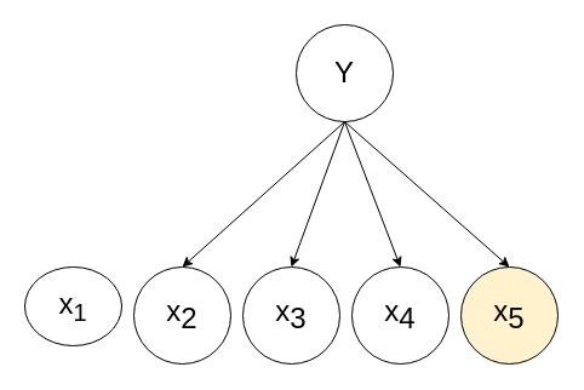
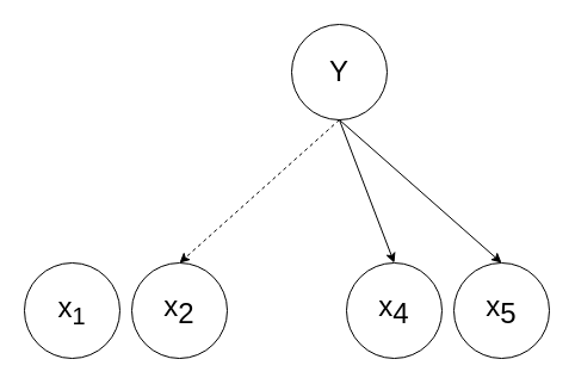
- <mxCell id="9" value="" style="endArrow=classic;html=1;exitX=0.5;exitY=1;exitDx=0;exitDy=0;entryX=0.5;entryY=0;entryDx=0;entryDy=0;" edge="1" parent="1" source="7" target="4"><mxGeometry width="50" height="50" relative="1" as="geometry"><mxPoint x="210" y="120" as="sourcePoint" /><mxPoint x="260" y="70" as="targetPoint" /></mxGeometry></mxCell>
- <mxCell id="8" value="" style="endArrow=classic;html=1;exitX=0.5;exitY=1;exitDx=0;exitDy=0;entryX=0.5;entryY=0;entryDx=0;entryDy=0;" edge="1" parent="1" source="7" target="3"><mxGeometry width="50" height="50" relative="1" as="geometry"><mxPoint x="210" y="120" as="sourcePoint" /><mxPoint x="260" y="70" as="targetPoint" /></mxGeometry></mxCell>
+ <mxCell id="8" value="" style="endArrow=classic;html=1;exitX=0.5;exitY=1;exitDx=0;exitDy=0;entryX=0.5;entryY=0;entryDx=0;entryDy=0;dashed=1;" edge="1" parent="1" source="7" target="3"><mxGeometry width="50" height="50" relative="1" as="geometry"><mxPoint x="210" y="120" as="sourcePoint" /><mxPoint x="260" y="70" as="targetPoint" /></mxGeometry></mxCell>
- <mxCell id="2" value="&lt;font style=&quot;font-size: 24px&quot;&gt;x&lt;sub&gt;1&lt;/sub&gt;&lt;/font&gt;" style="ellipse;whiteSpace=wrap;html=1;aspect=fixed;" vertex="1" parent="1"><mxGeometry x="20" y="220" width="80" height="65" as="geometry" /></mxCell>
+ <mxCell id="2" value="&lt;font style=&quot;font-size: 24px&quot;&gt;x&lt;sub&gt;1&lt;/sub&gt;&lt;/font&gt;" style="ellipse;whiteSpace=wrap;html=1;aspect=fixed;" vertex="1" parent="1"><mxGeometry y="220" width="80" height="80" as="geometry" x="20" /></mxCell>
- <mxCell id="4" value="&lt;font style=&quot;font-size: 24px;&quot;&gt;x&lt;sub style=&quot;font-size: 24px;&quot;&gt;3&lt;/sub&gt;&lt;/font&gt;" style="ellipse;whiteSpace=wrap;html=1;aspect=fixed;fontSize=24;" vertex="1" parent="1"><mxGeometry x="200" y="220" width="80" height="80" as="geometry" /></mxCell>
- <mxCell id="6" value="&lt;font style=&quot;font-size: 24px;&quot;&gt;x&lt;sub style=&quot;font-size: 24px;&quot;&gt;5&lt;/sub&gt;&lt;/font&gt;" style="ellipse;whiteSpace=wrap;html=1;aspect=fixed;fontSize=24;fillColor=#fff2cc;" vertex="1" parent="1"><mxGeometry x="380" y="220" width="80" height="80" as="geometry" /></mxCell>
+ <mxCell id="6" value="&lt;font style=&quot;font-size: 24px;&quot;&gt;x&lt;sub style=&quot;font-size: 24px;&quot;&gt;5&lt;/sub&gt;&lt;/font&gt;" style="ellipse;whiteSpace=wrap;html=1;aspect=fixed;fontSize=24;" vertex="1" parent="1"><mxGeometry x="380" y="220" width="80" height="80" as="geometry" /></mxCell>
